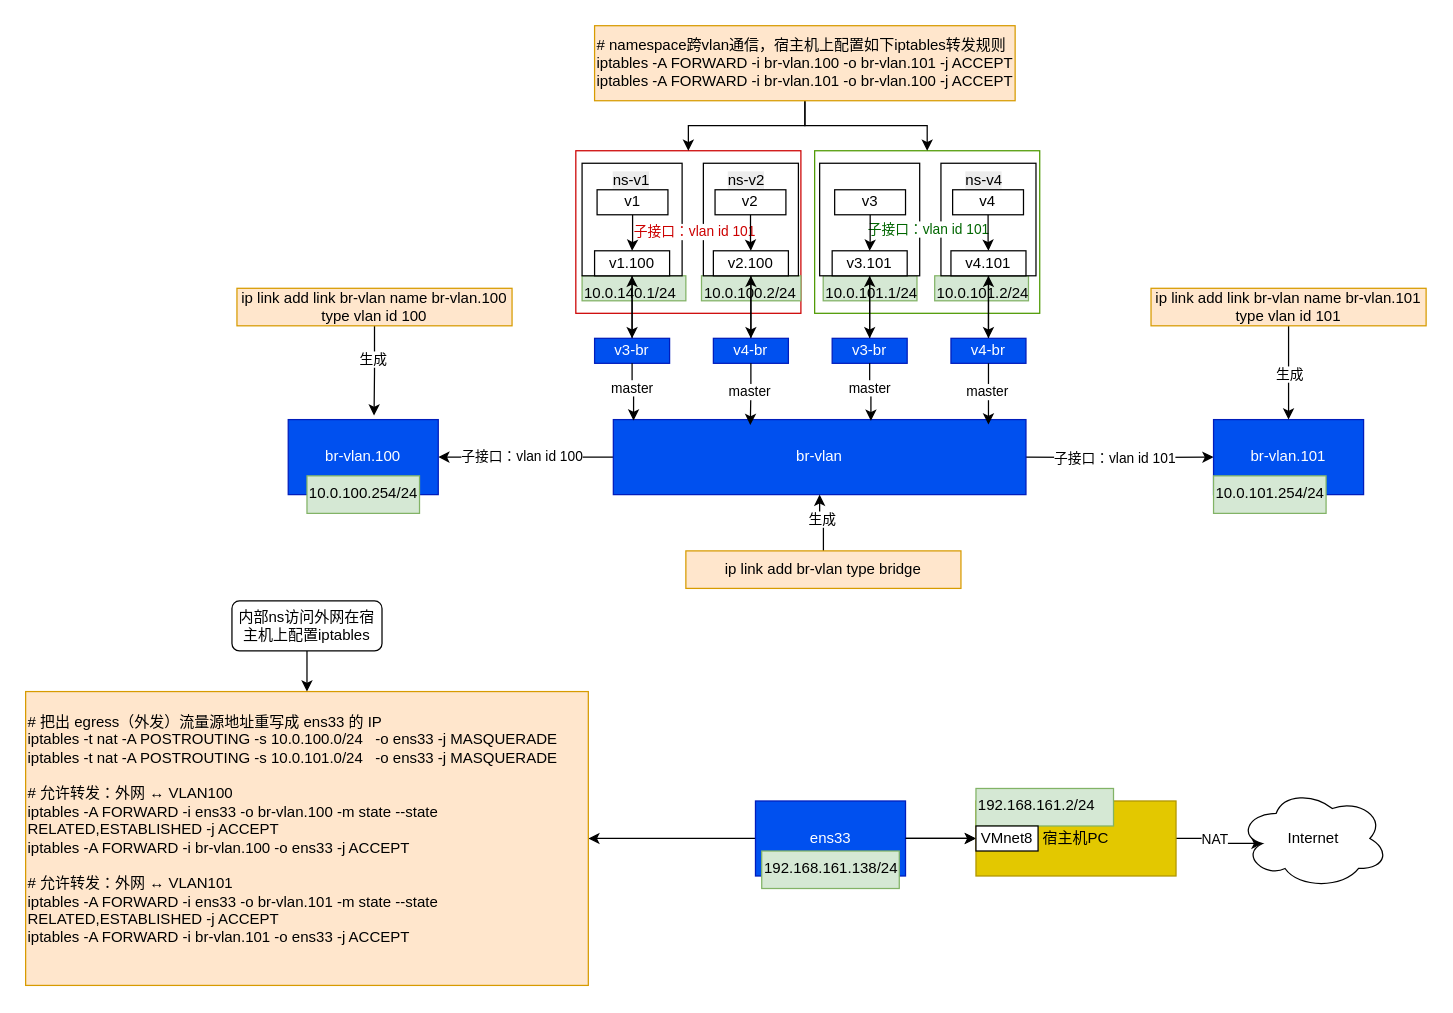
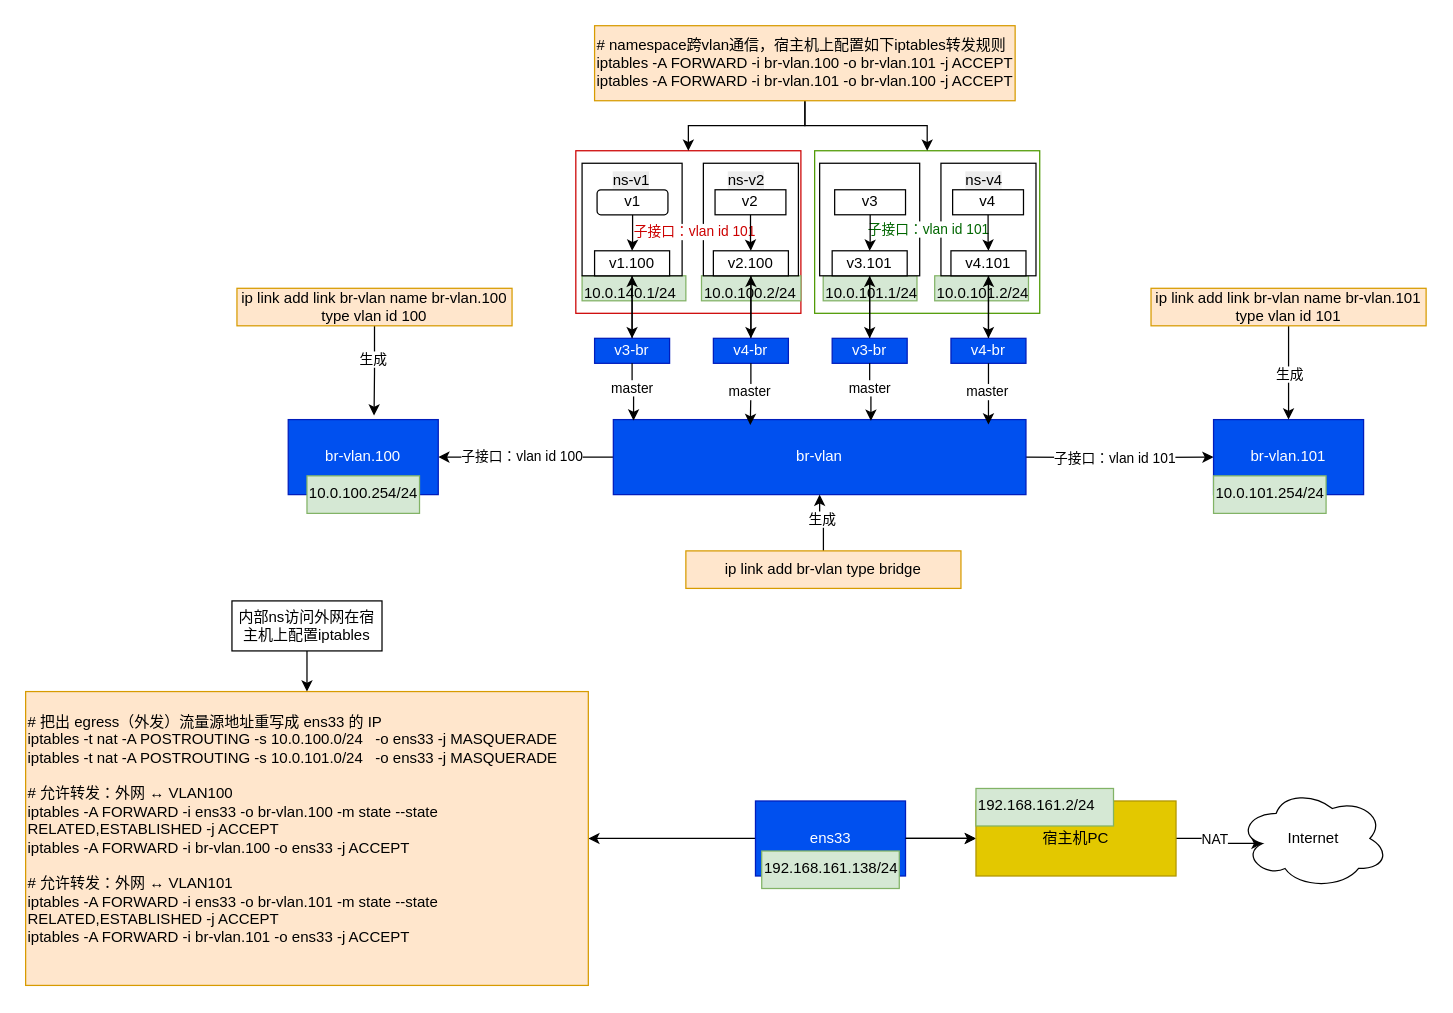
- <mxCell id="41" value="v1" style="rounded=0;whiteSpace=wrap;html=1;movable=1;resizable=1;rotatable=1;deletable=1;editable=1;locked=0;connectable=1;" vertex="1" parent="1"><mxGeometry x="477" y="151.2" width="56.667" height="20" as="geometry" /></mxCell>
+ <mxCell id="41" value="v1" style="whiteSpace=wrap;html=1;movable=1;resizable=1;rotatable=1;deletable=1;editable=1;locked=0;connectable=1;rounded=1;" vertex="1" parent="1"><mxGeometry x="477" y="151.2" width="56.667" height="20" as="geometry" /></mxCell>
- <mxCell id="58" value="内部ns访问外网在宿主机上配置iptables" style="whiteSpace=wrap;html=1;rounded=1;" vertex="1" parent="1"><mxGeometry x="185" y="480" width="120" height="40" as="geometry" /></mxCell>
+ <mxCell id="58" value="内部ns访问外网在宿主机上配置iptables" style="rounded=0;whiteSpace=wrap;html=1;" vertex="1" parent="1"><mxGeometry x="185" y="480" width="120" height="40" as="geometry" /></mxCell>
- <mxCell id="54" value="VMnet8" style="rounded=0;whiteSpace=wrap;html=1;movable=1;resizable=1;rotatable=1;deletable=1;editable=1;locked=0;connectable=1;" vertex="1" parent="1"><mxGeometry x="780" y="660" width="49.67" height="20" as="geometry" /></mxCell>
